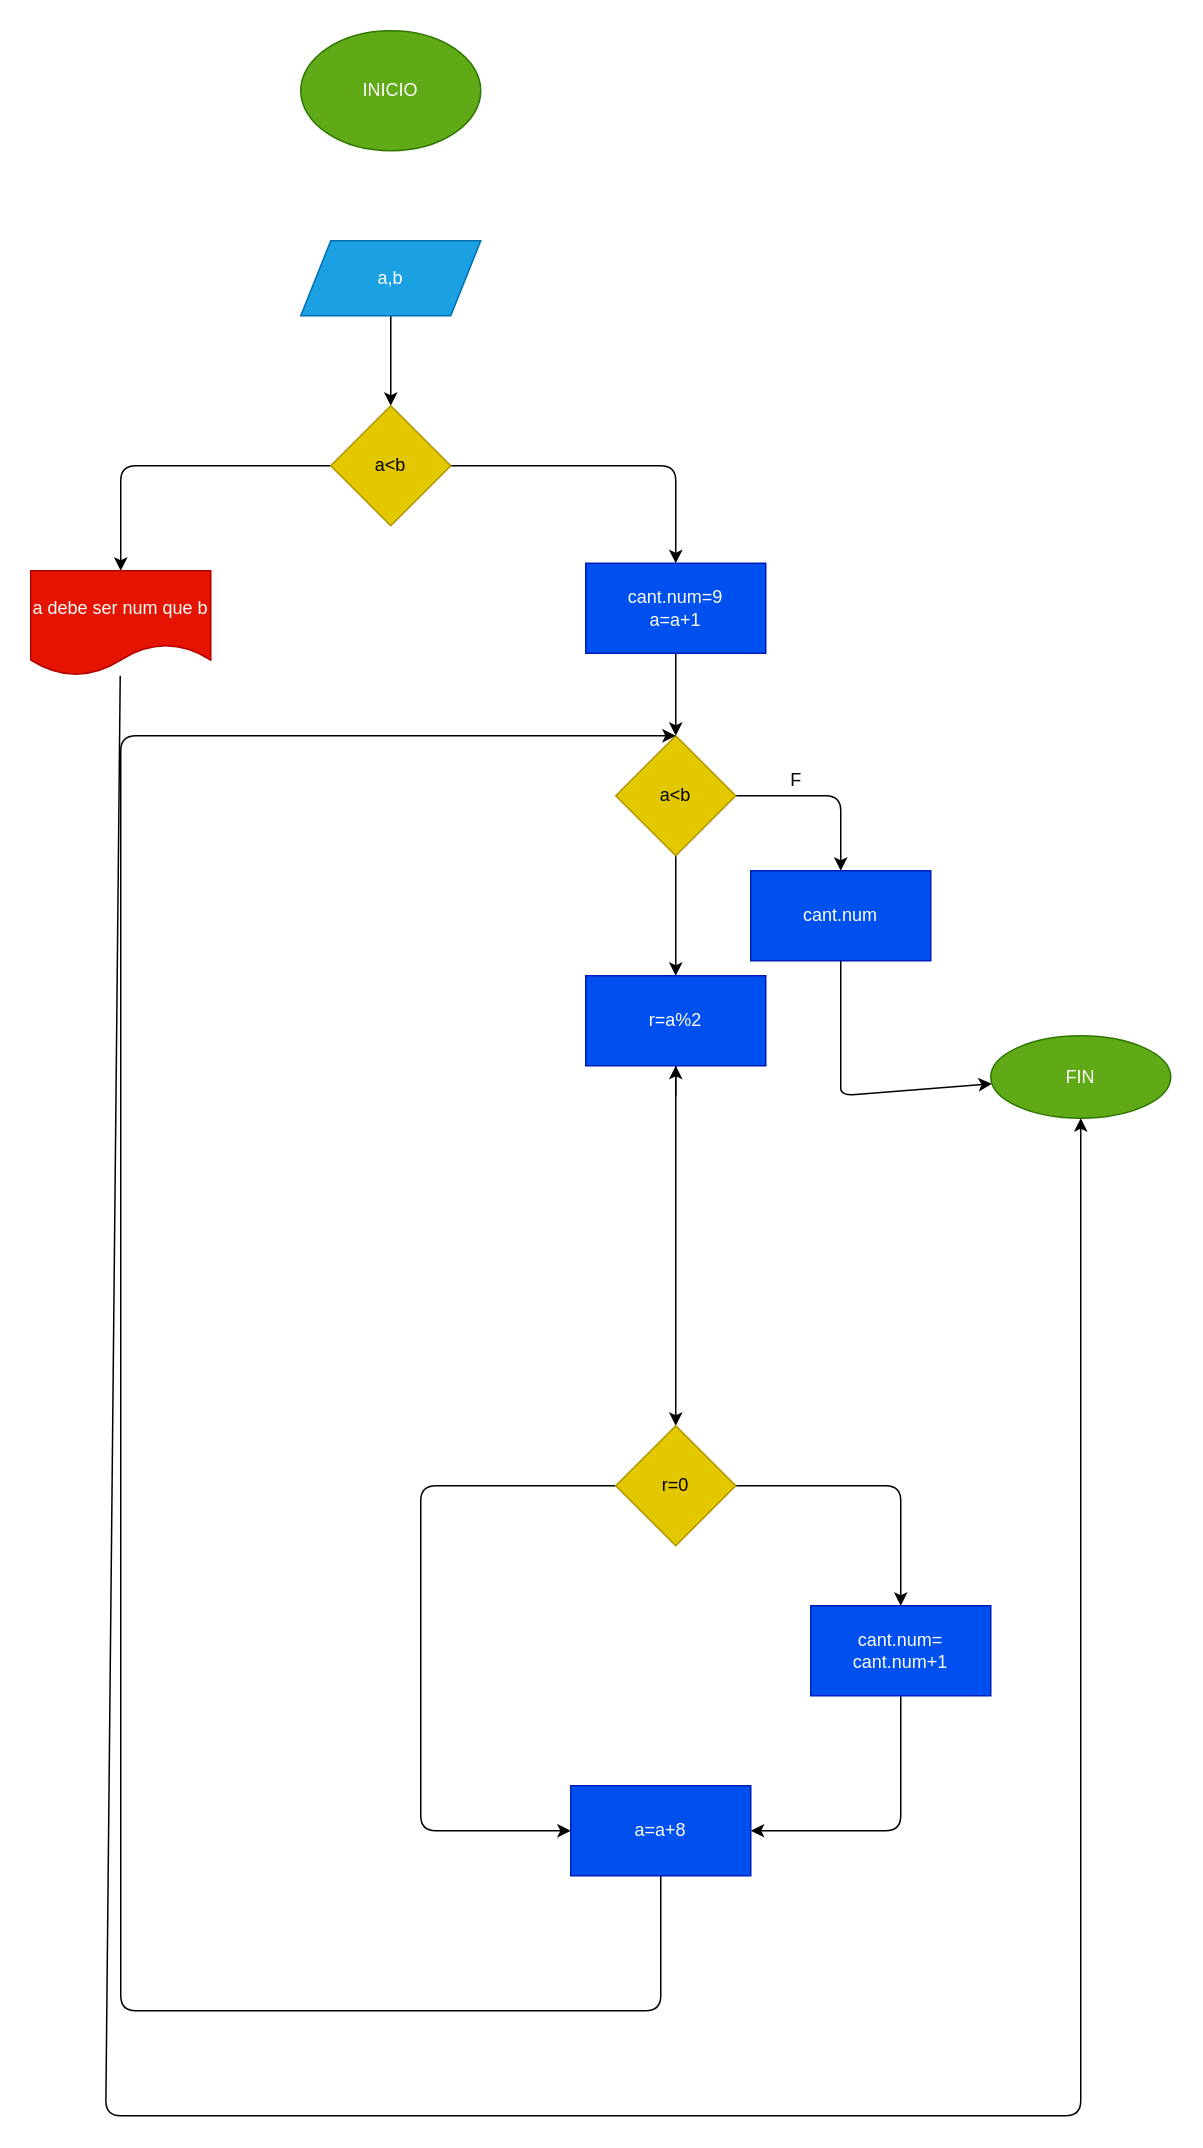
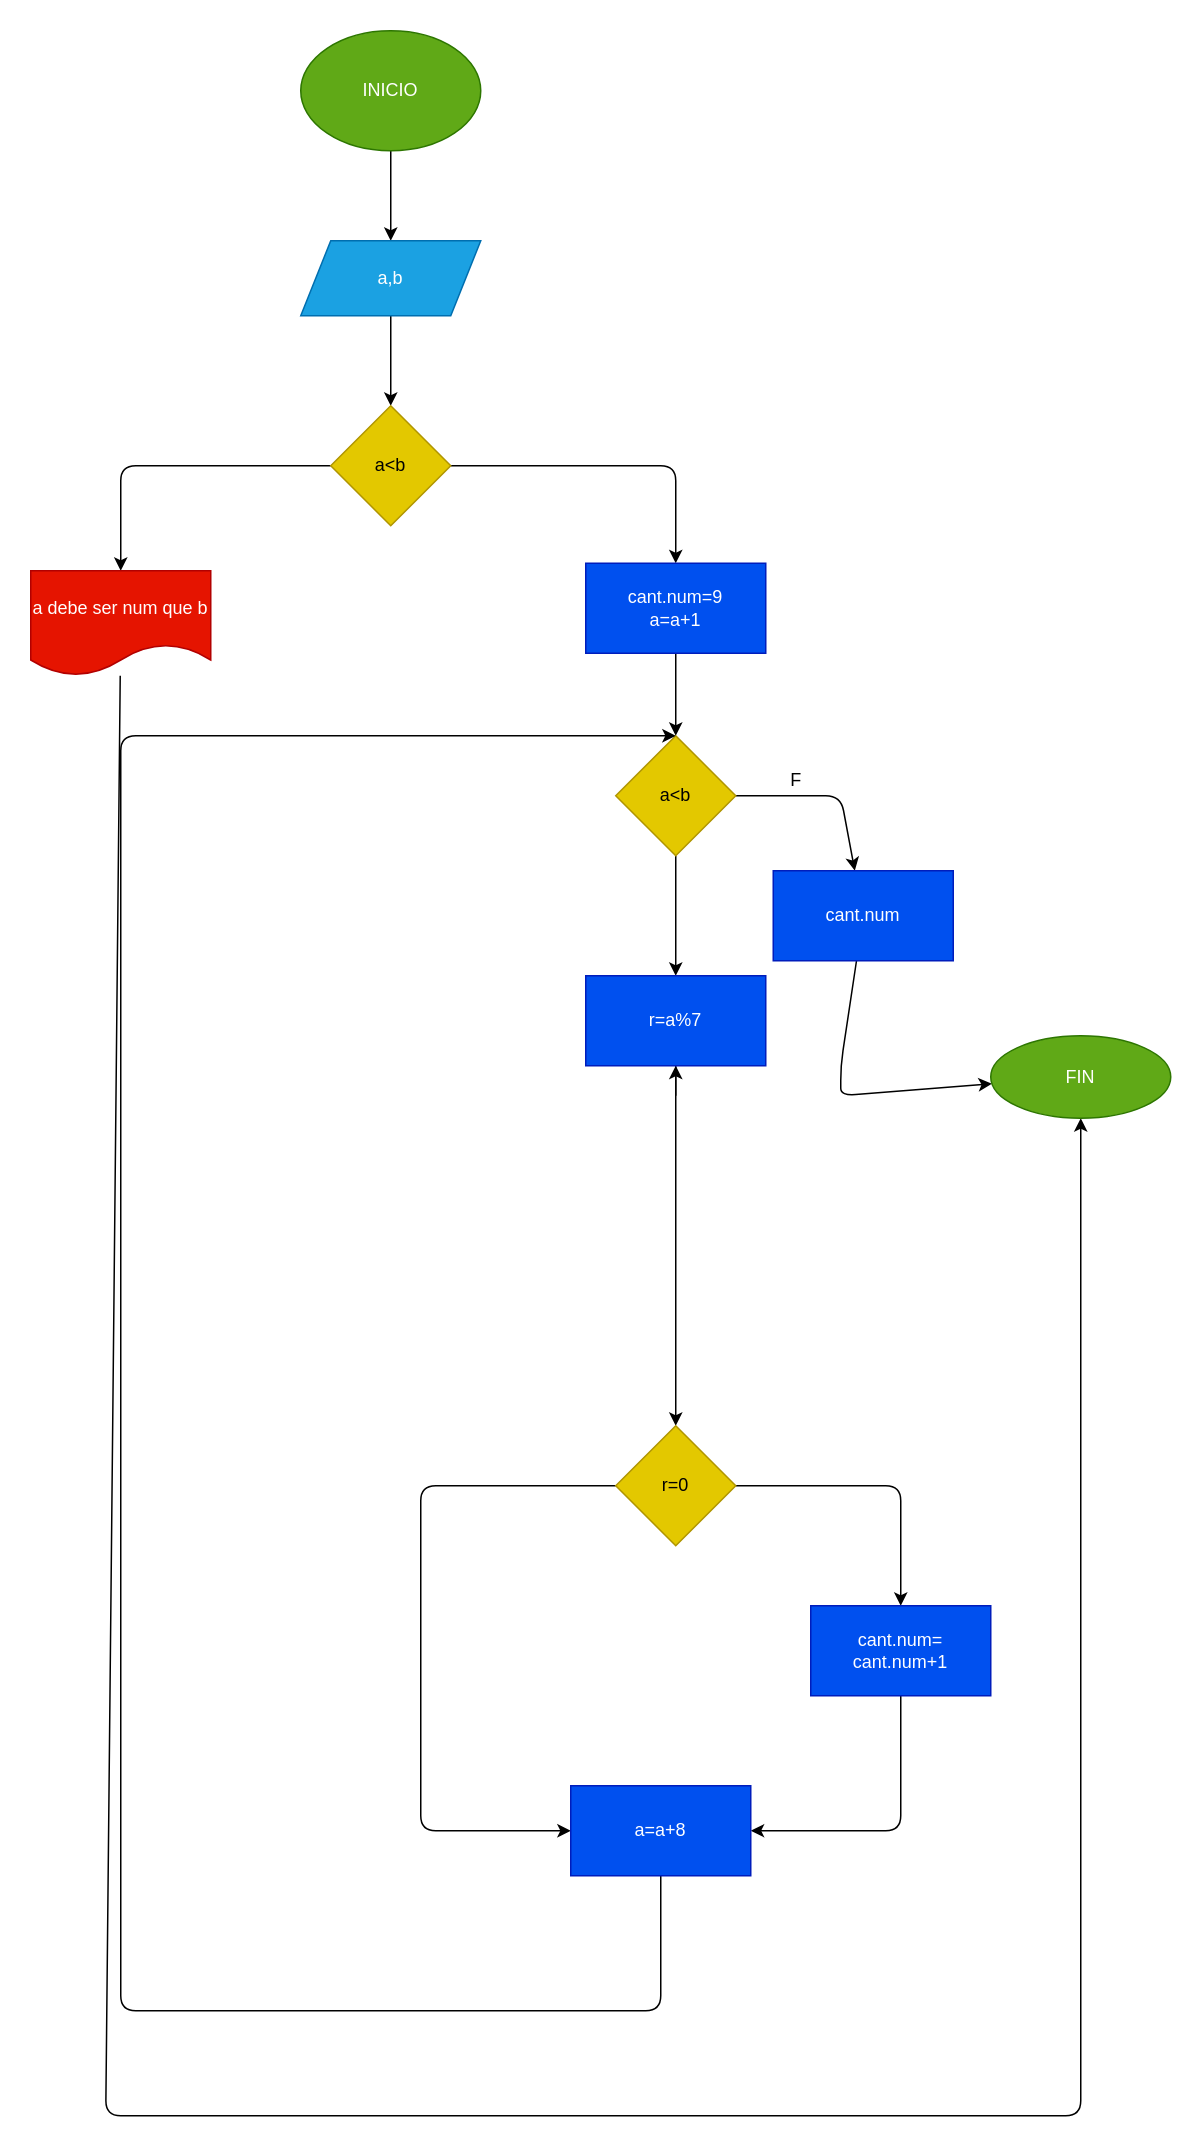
+ <mxCell id="2" value="" style="edgeStyle=none;html=1;" parent="1" source="3" target="5" edge="1"><mxGeometry relative="1" as="geometry" /></mxCell>
- <mxCell id="17" value="cant.num" style="whiteSpace=wrap;html=1;fillColor=#0050ef;fontColor=#ffffff;strokeColor=#001DBC;" parent="1" vertex="1"><mxGeometry x="500" y="580" width="120" height="60" as="geometry" /></mxCell>
+ <mxCell id="17" value="cant.num" style="whiteSpace=wrap;html=1;fillColor=#0050ef;fontColor=#ffffff;strokeColor=#001DBC;" parent="1" vertex="1"><mxGeometry x="515" y="580" width="120" height="60" as="geometry" /></mxCell>
- <mxCell id="21" value="r=a%2" style="whiteSpace=wrap;html=1;fillColor=#0050ef;fontColor=#ffffff;strokeColor=#001DBC;" parent="1" vertex="1"><mxGeometry x="390" y="650" width="120" height="60" as="geometry" /></mxCell>
+ <mxCell id="21" value="r=a%7" style="whiteSpace=wrap;html=1;fillColor=#0050ef;fontColor=#ffffff;strokeColor=#001DBC;" parent="1" vertex="1"><mxGeometry x="390" y="650" width="120" height="60" as="geometry" /></mxCell>
